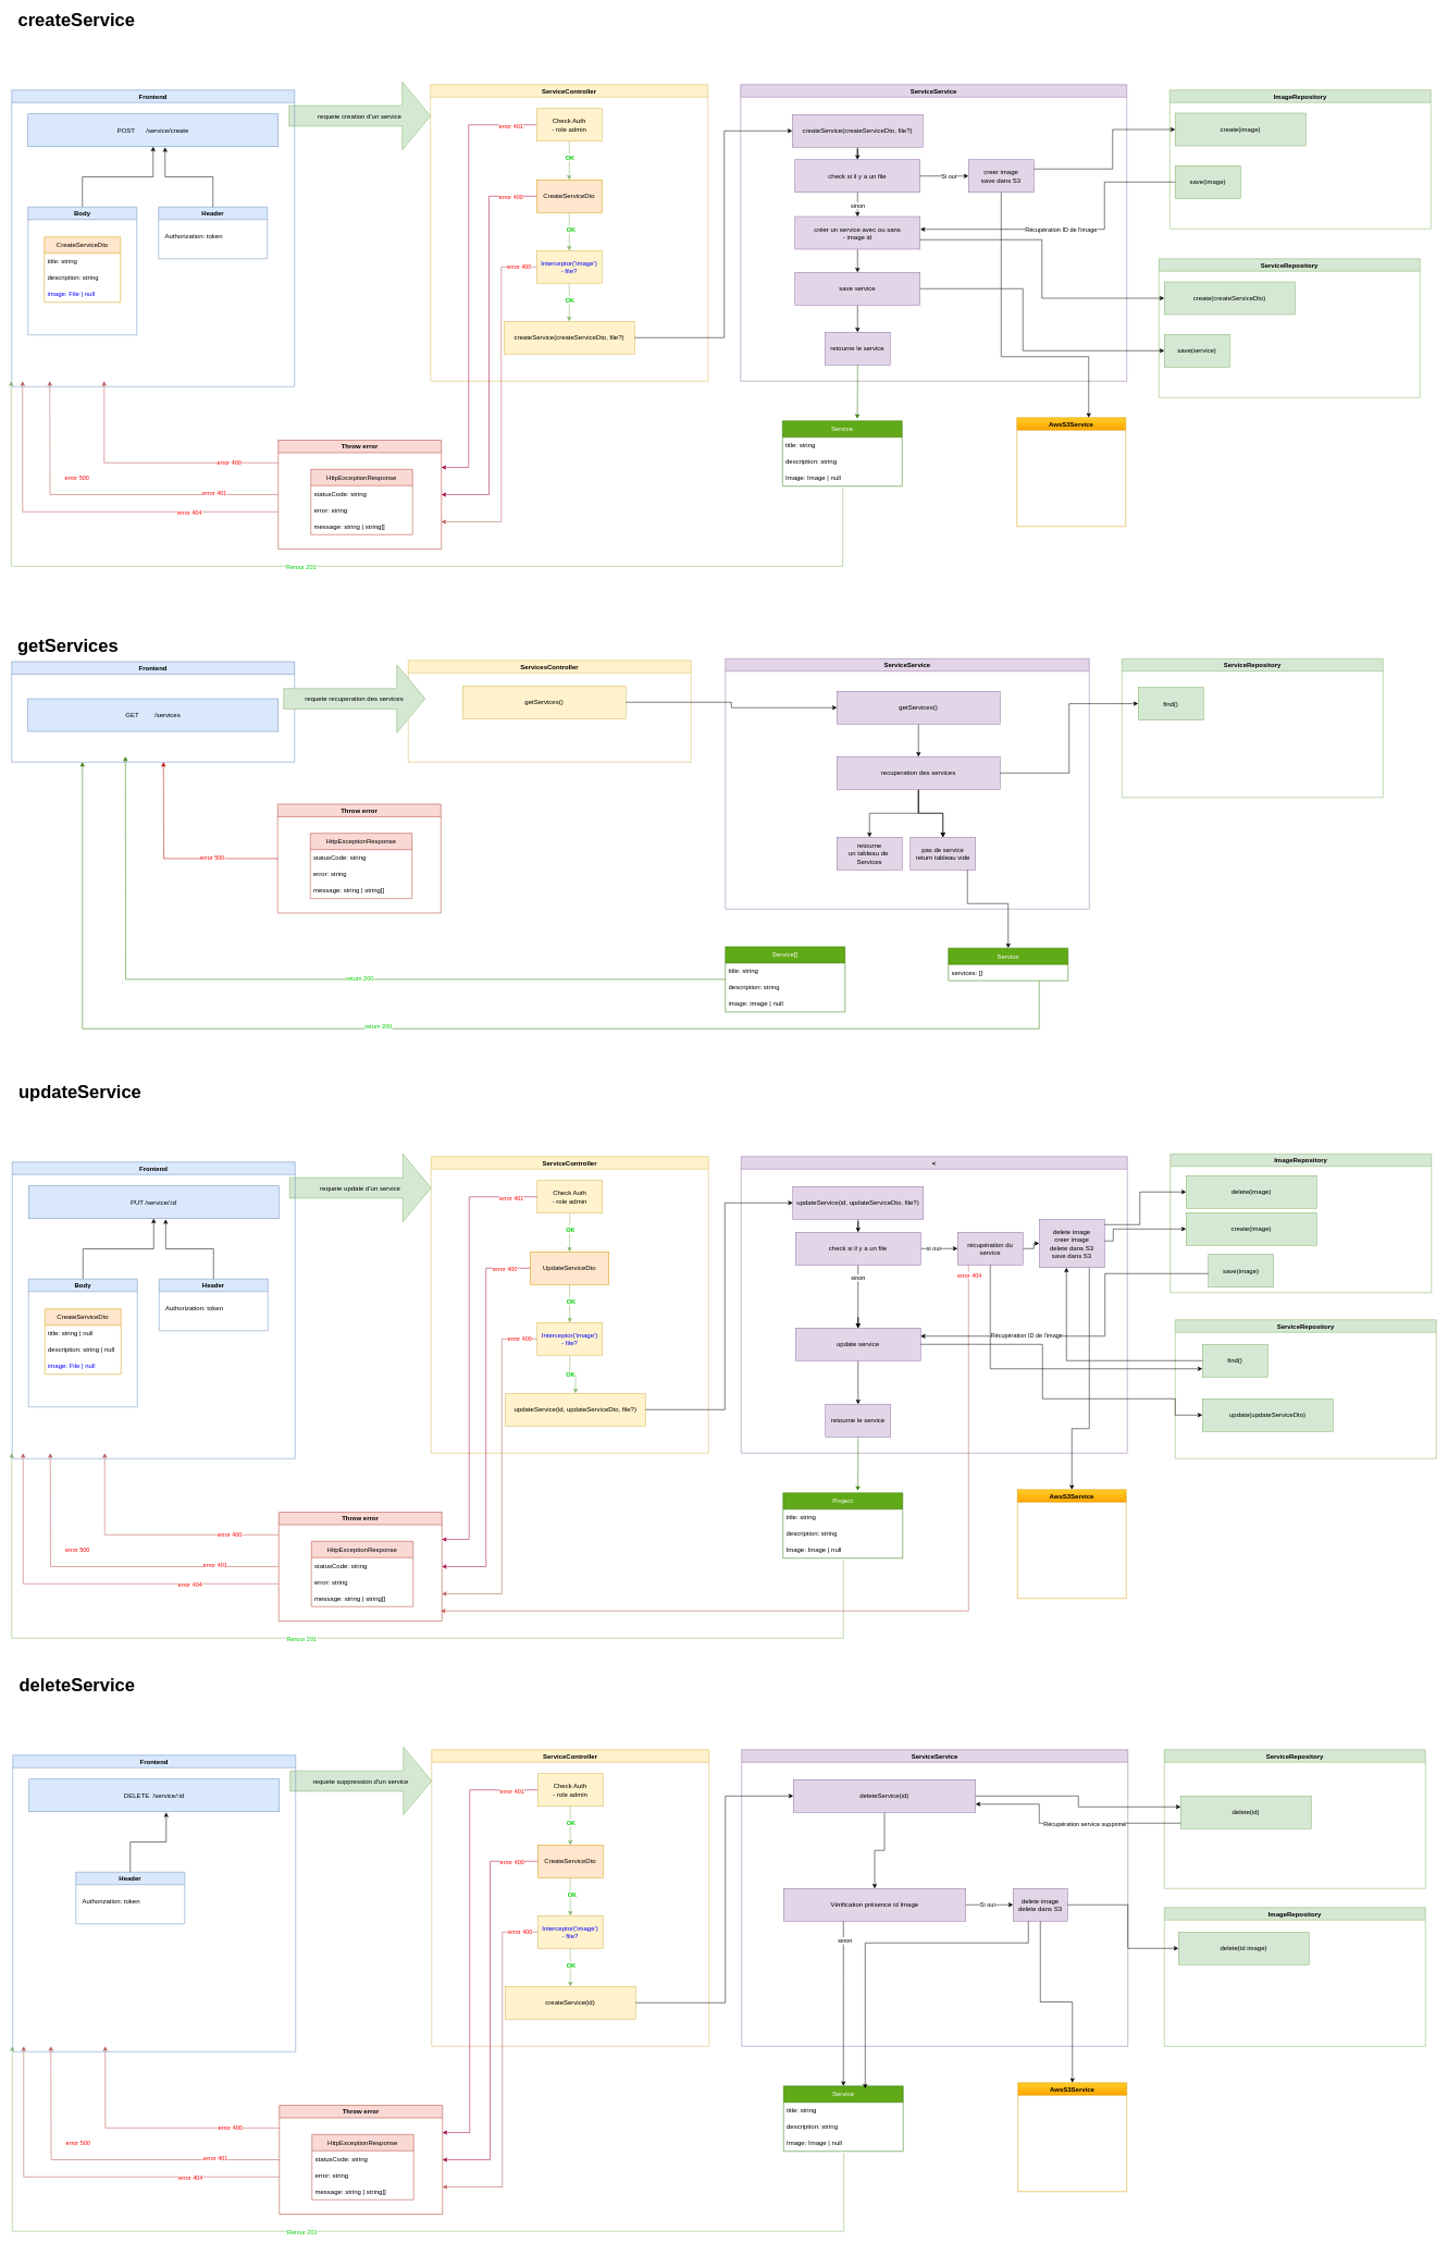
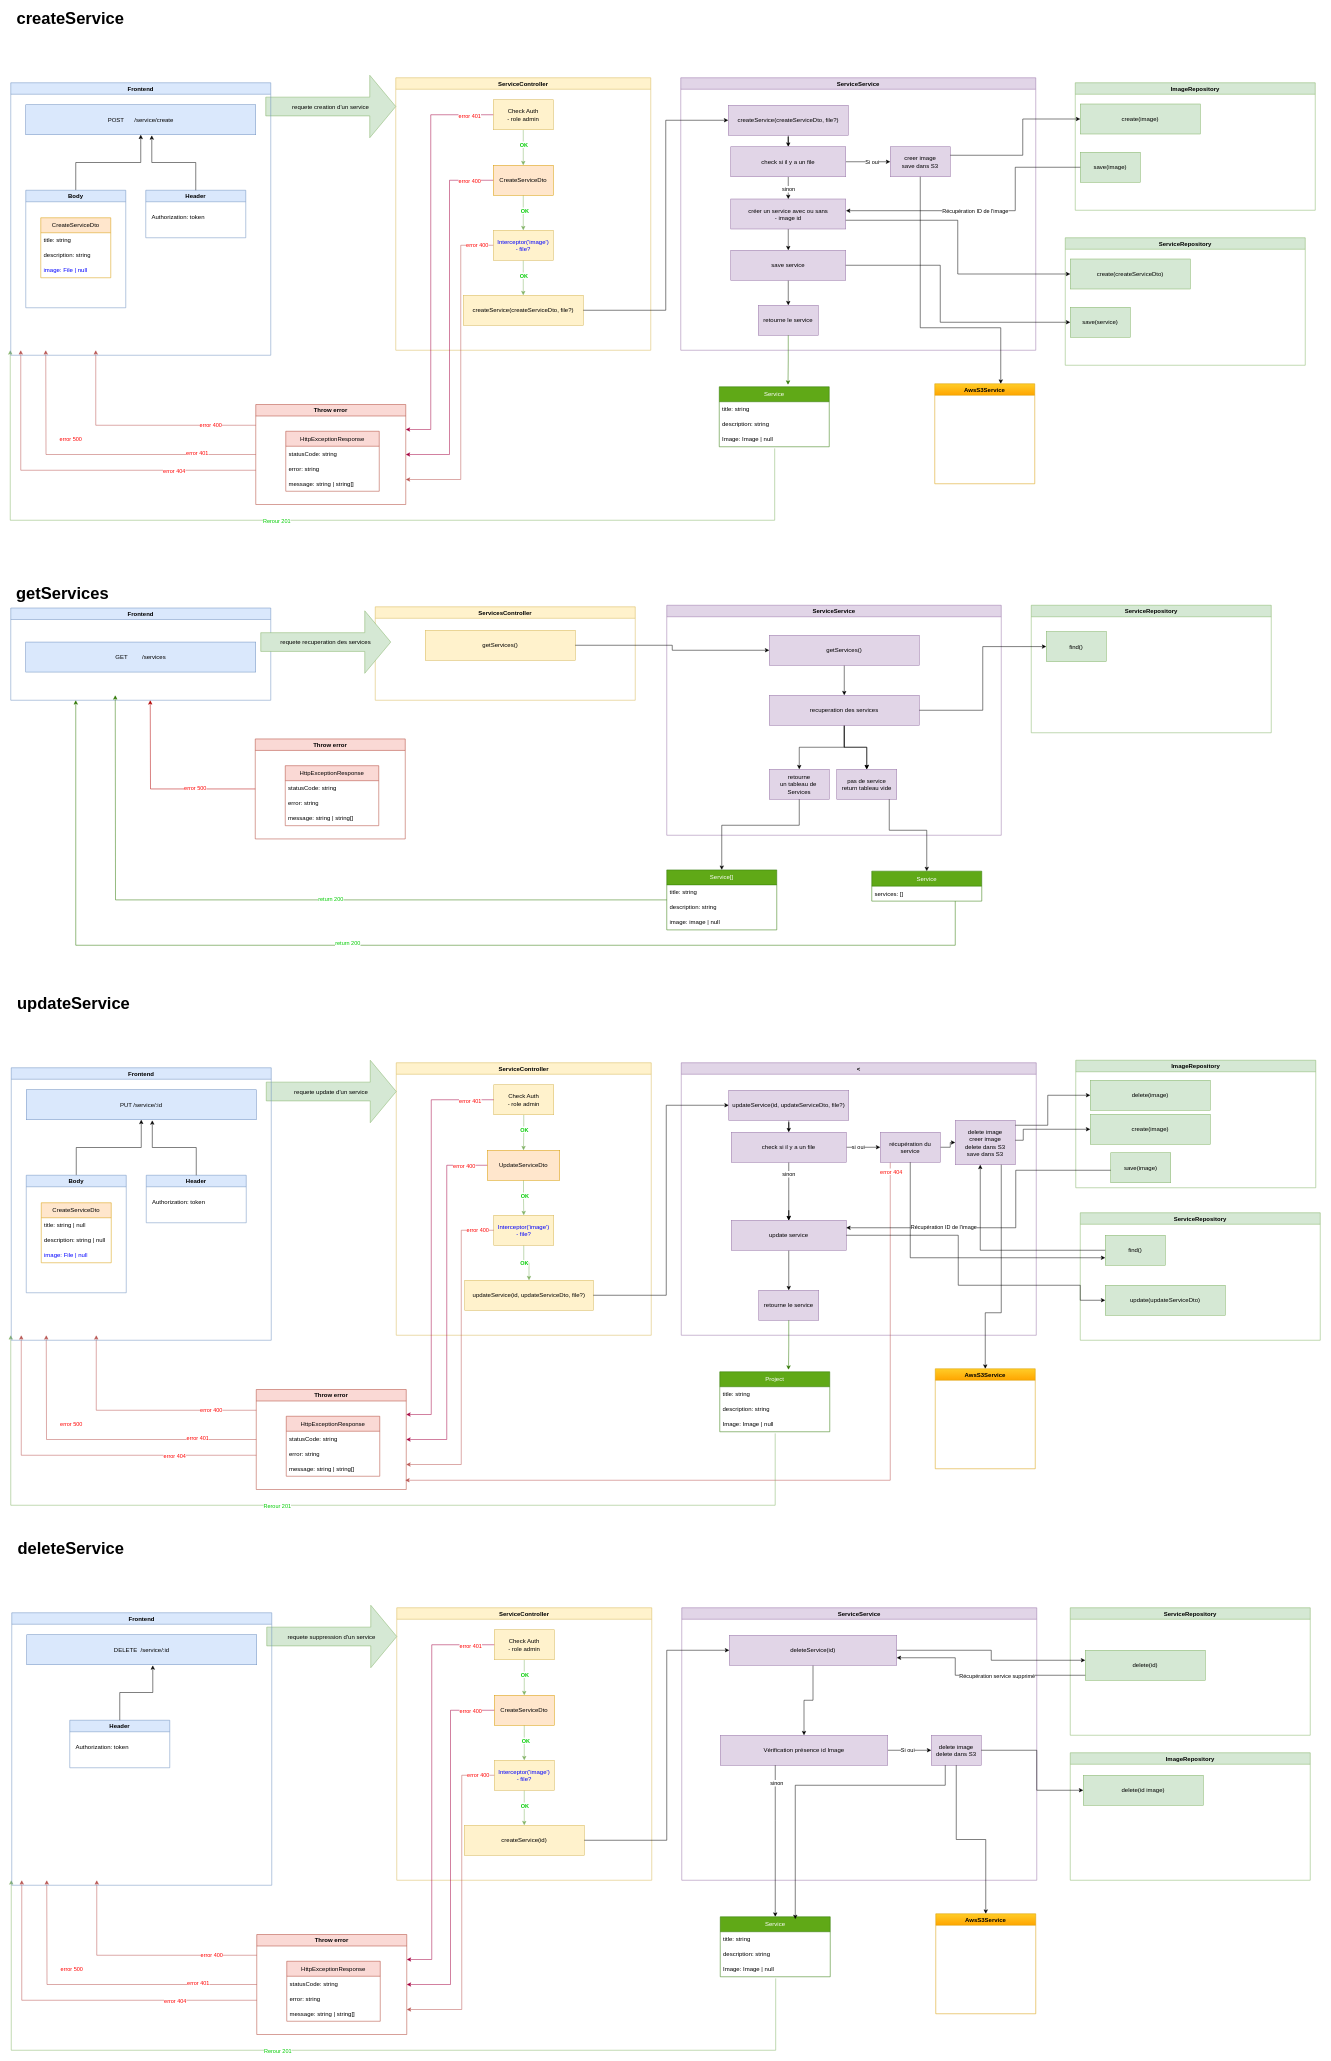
+ <mxCell id="129" style="edgeStyle=orthogonalEdgeStyle;rounded=0;orthogonalLoop=1;jettySize=auto;html=1;" edge="1" parent="1" source="107" target="125"><mxGeometry relative="1" as="geometry"><Array as="points"><mxPoint x="1598" y="1650" /><mxPoint x="1443" y="1650" /></Array></mxGeometry></mxCell>
